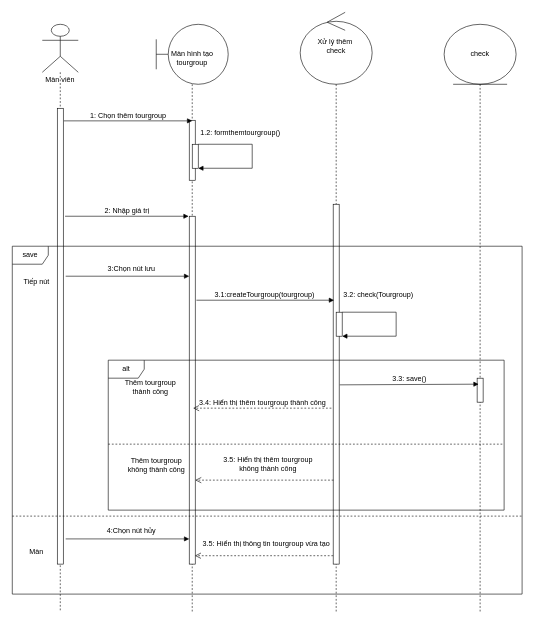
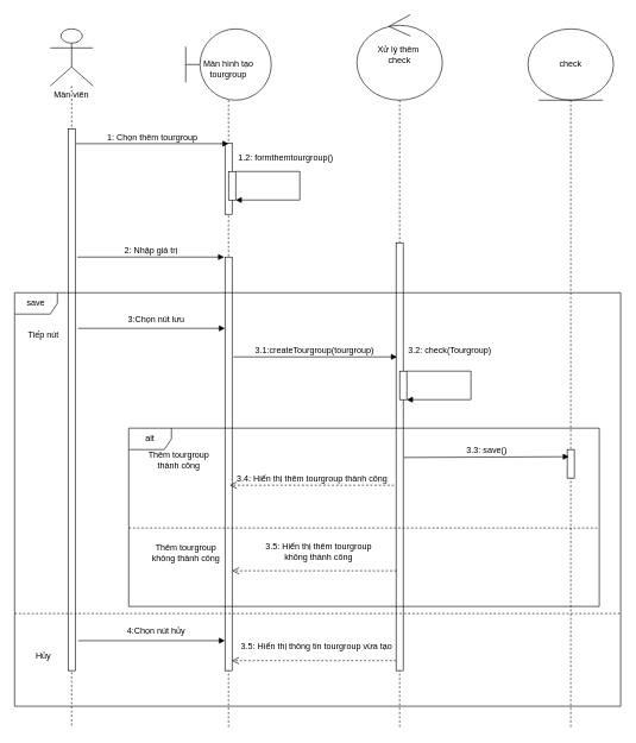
- <mxCell id="31" value="Màn" style="text;html=1;align=center;verticalAlign=middle;resizable=0;points=[];autosize=1;fontSize=12;" parent="1" vertex="1"><mxGeometry x="40" y="910" width="40" height="20" as="geometry" /></mxCell>
+ <mxCell id="31" value="Hủy" style="text;html=1;align=center;verticalAlign=middle;resizable=0;points=[];autosize=1;fontSize=12;" parent="1" vertex="1"><mxGeometry x="40" y="910" width="40" height="20" as="geometry" /></mxCell>
